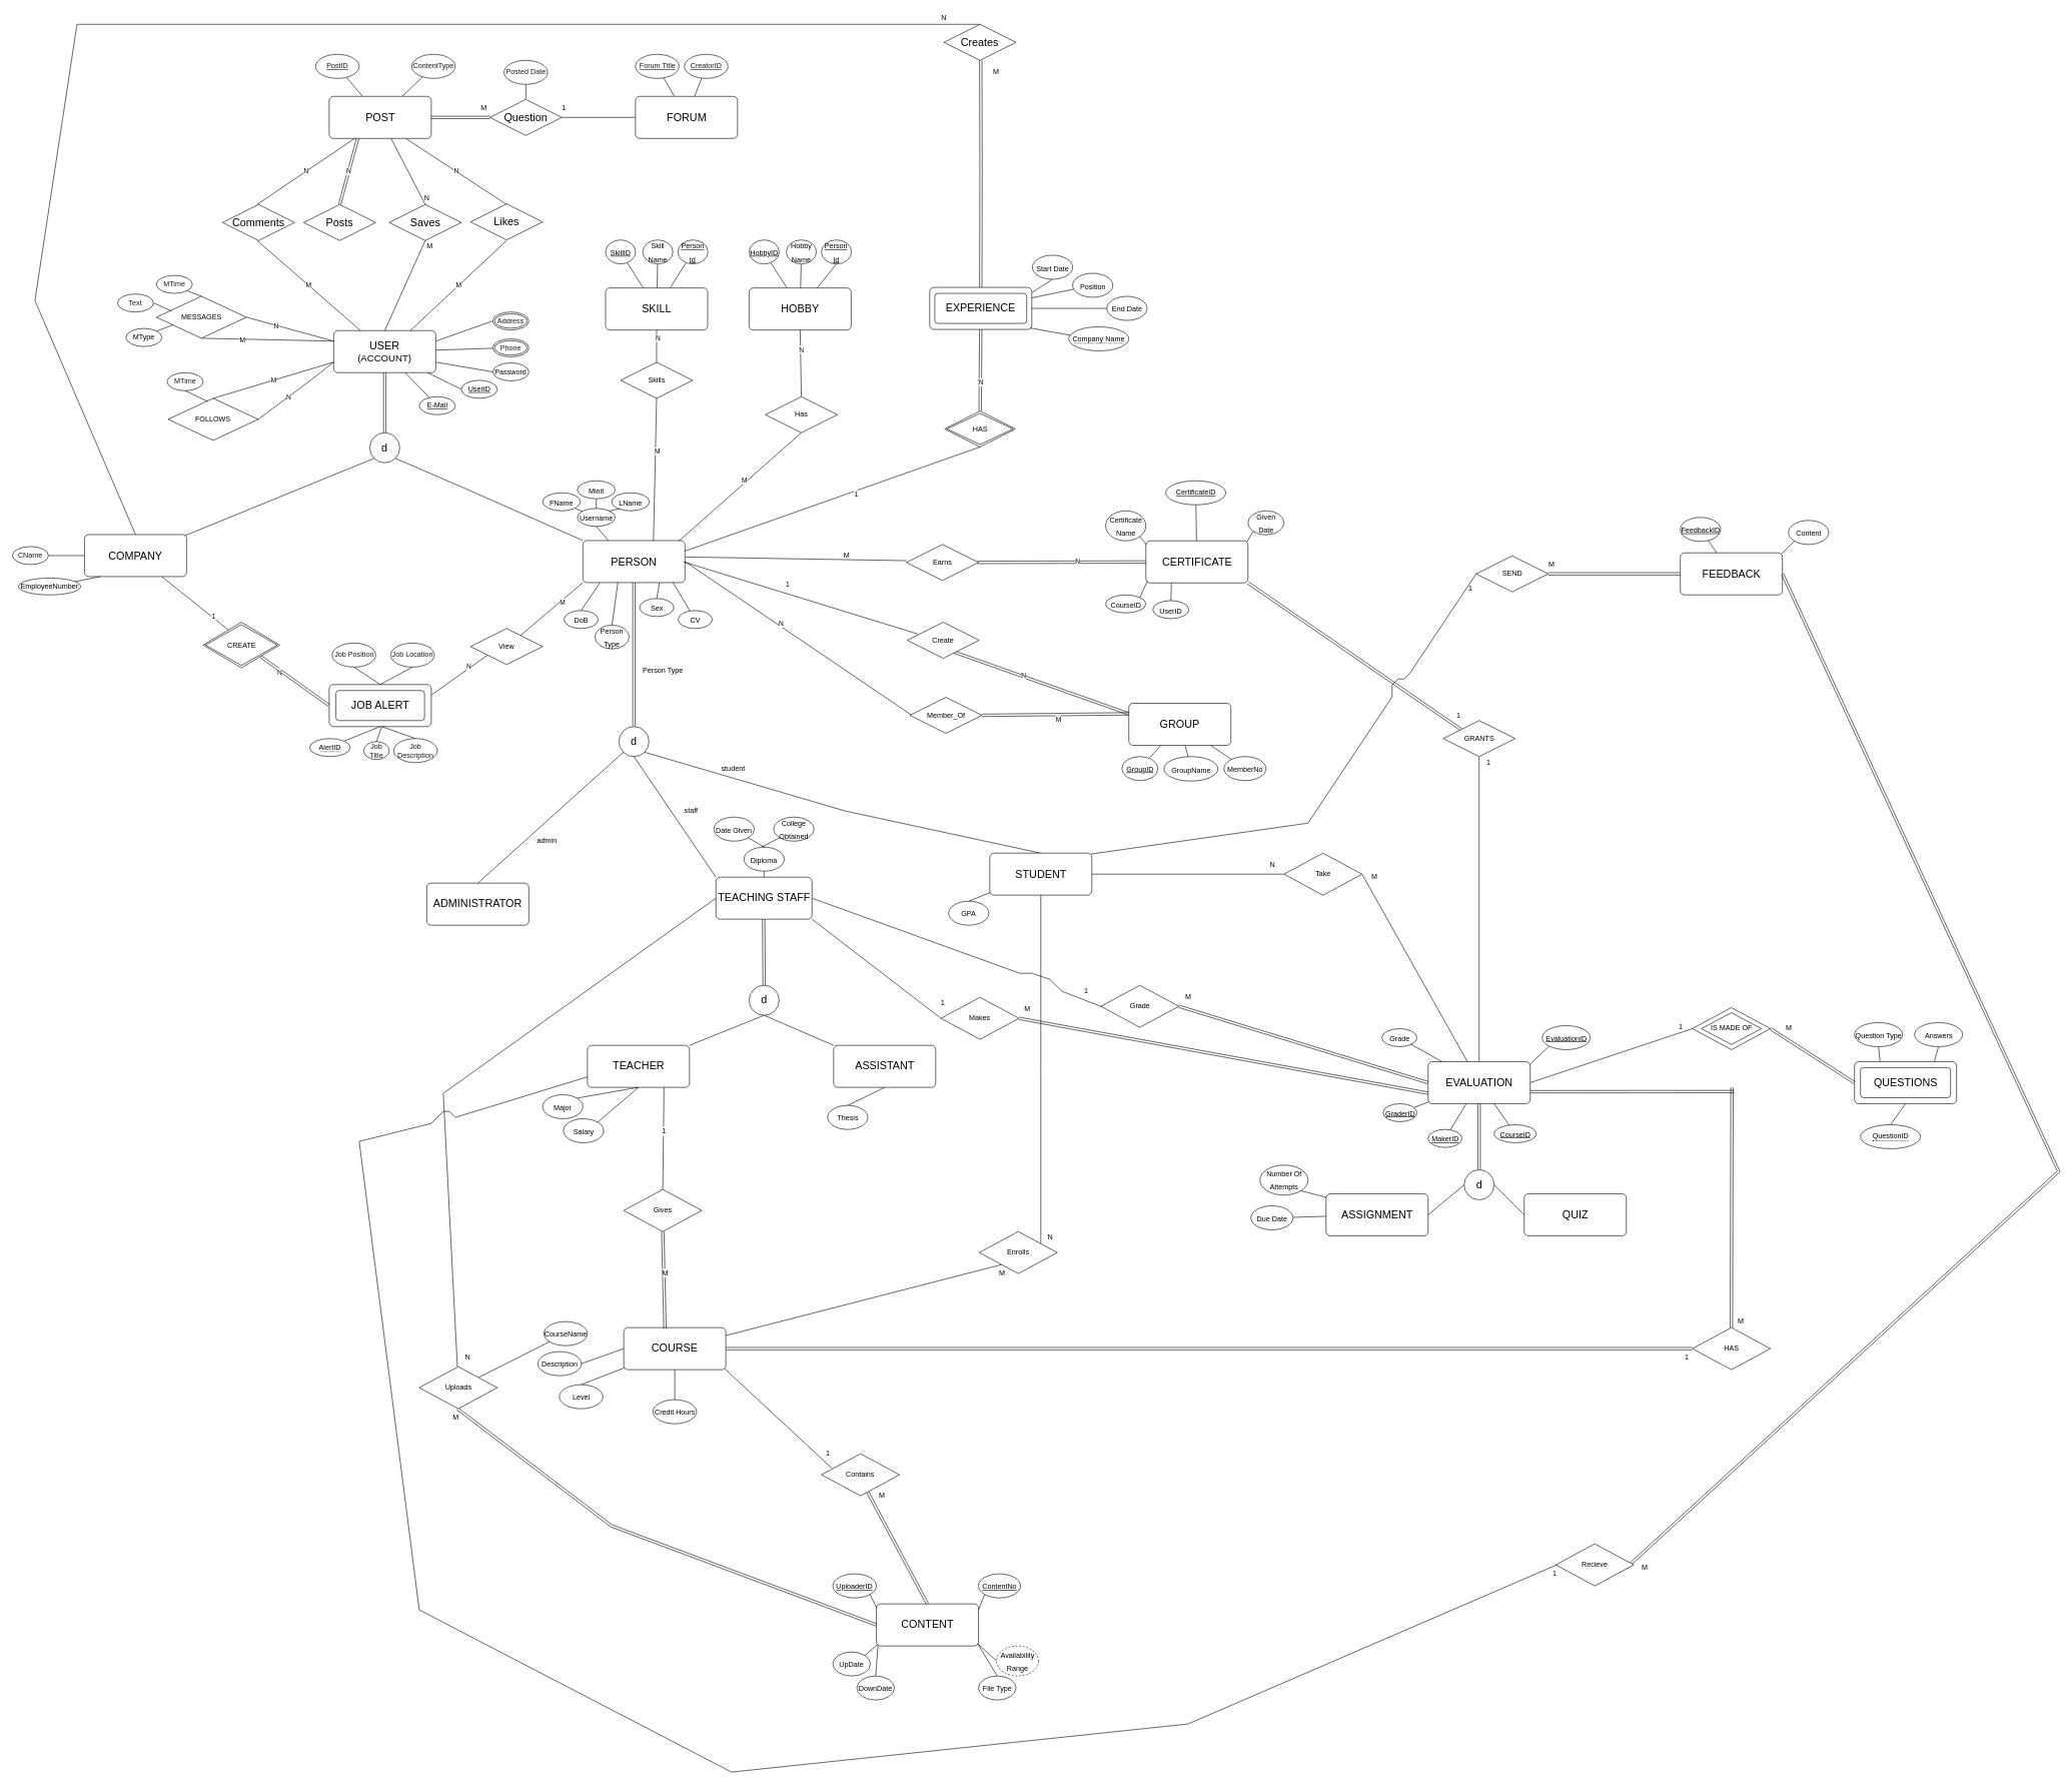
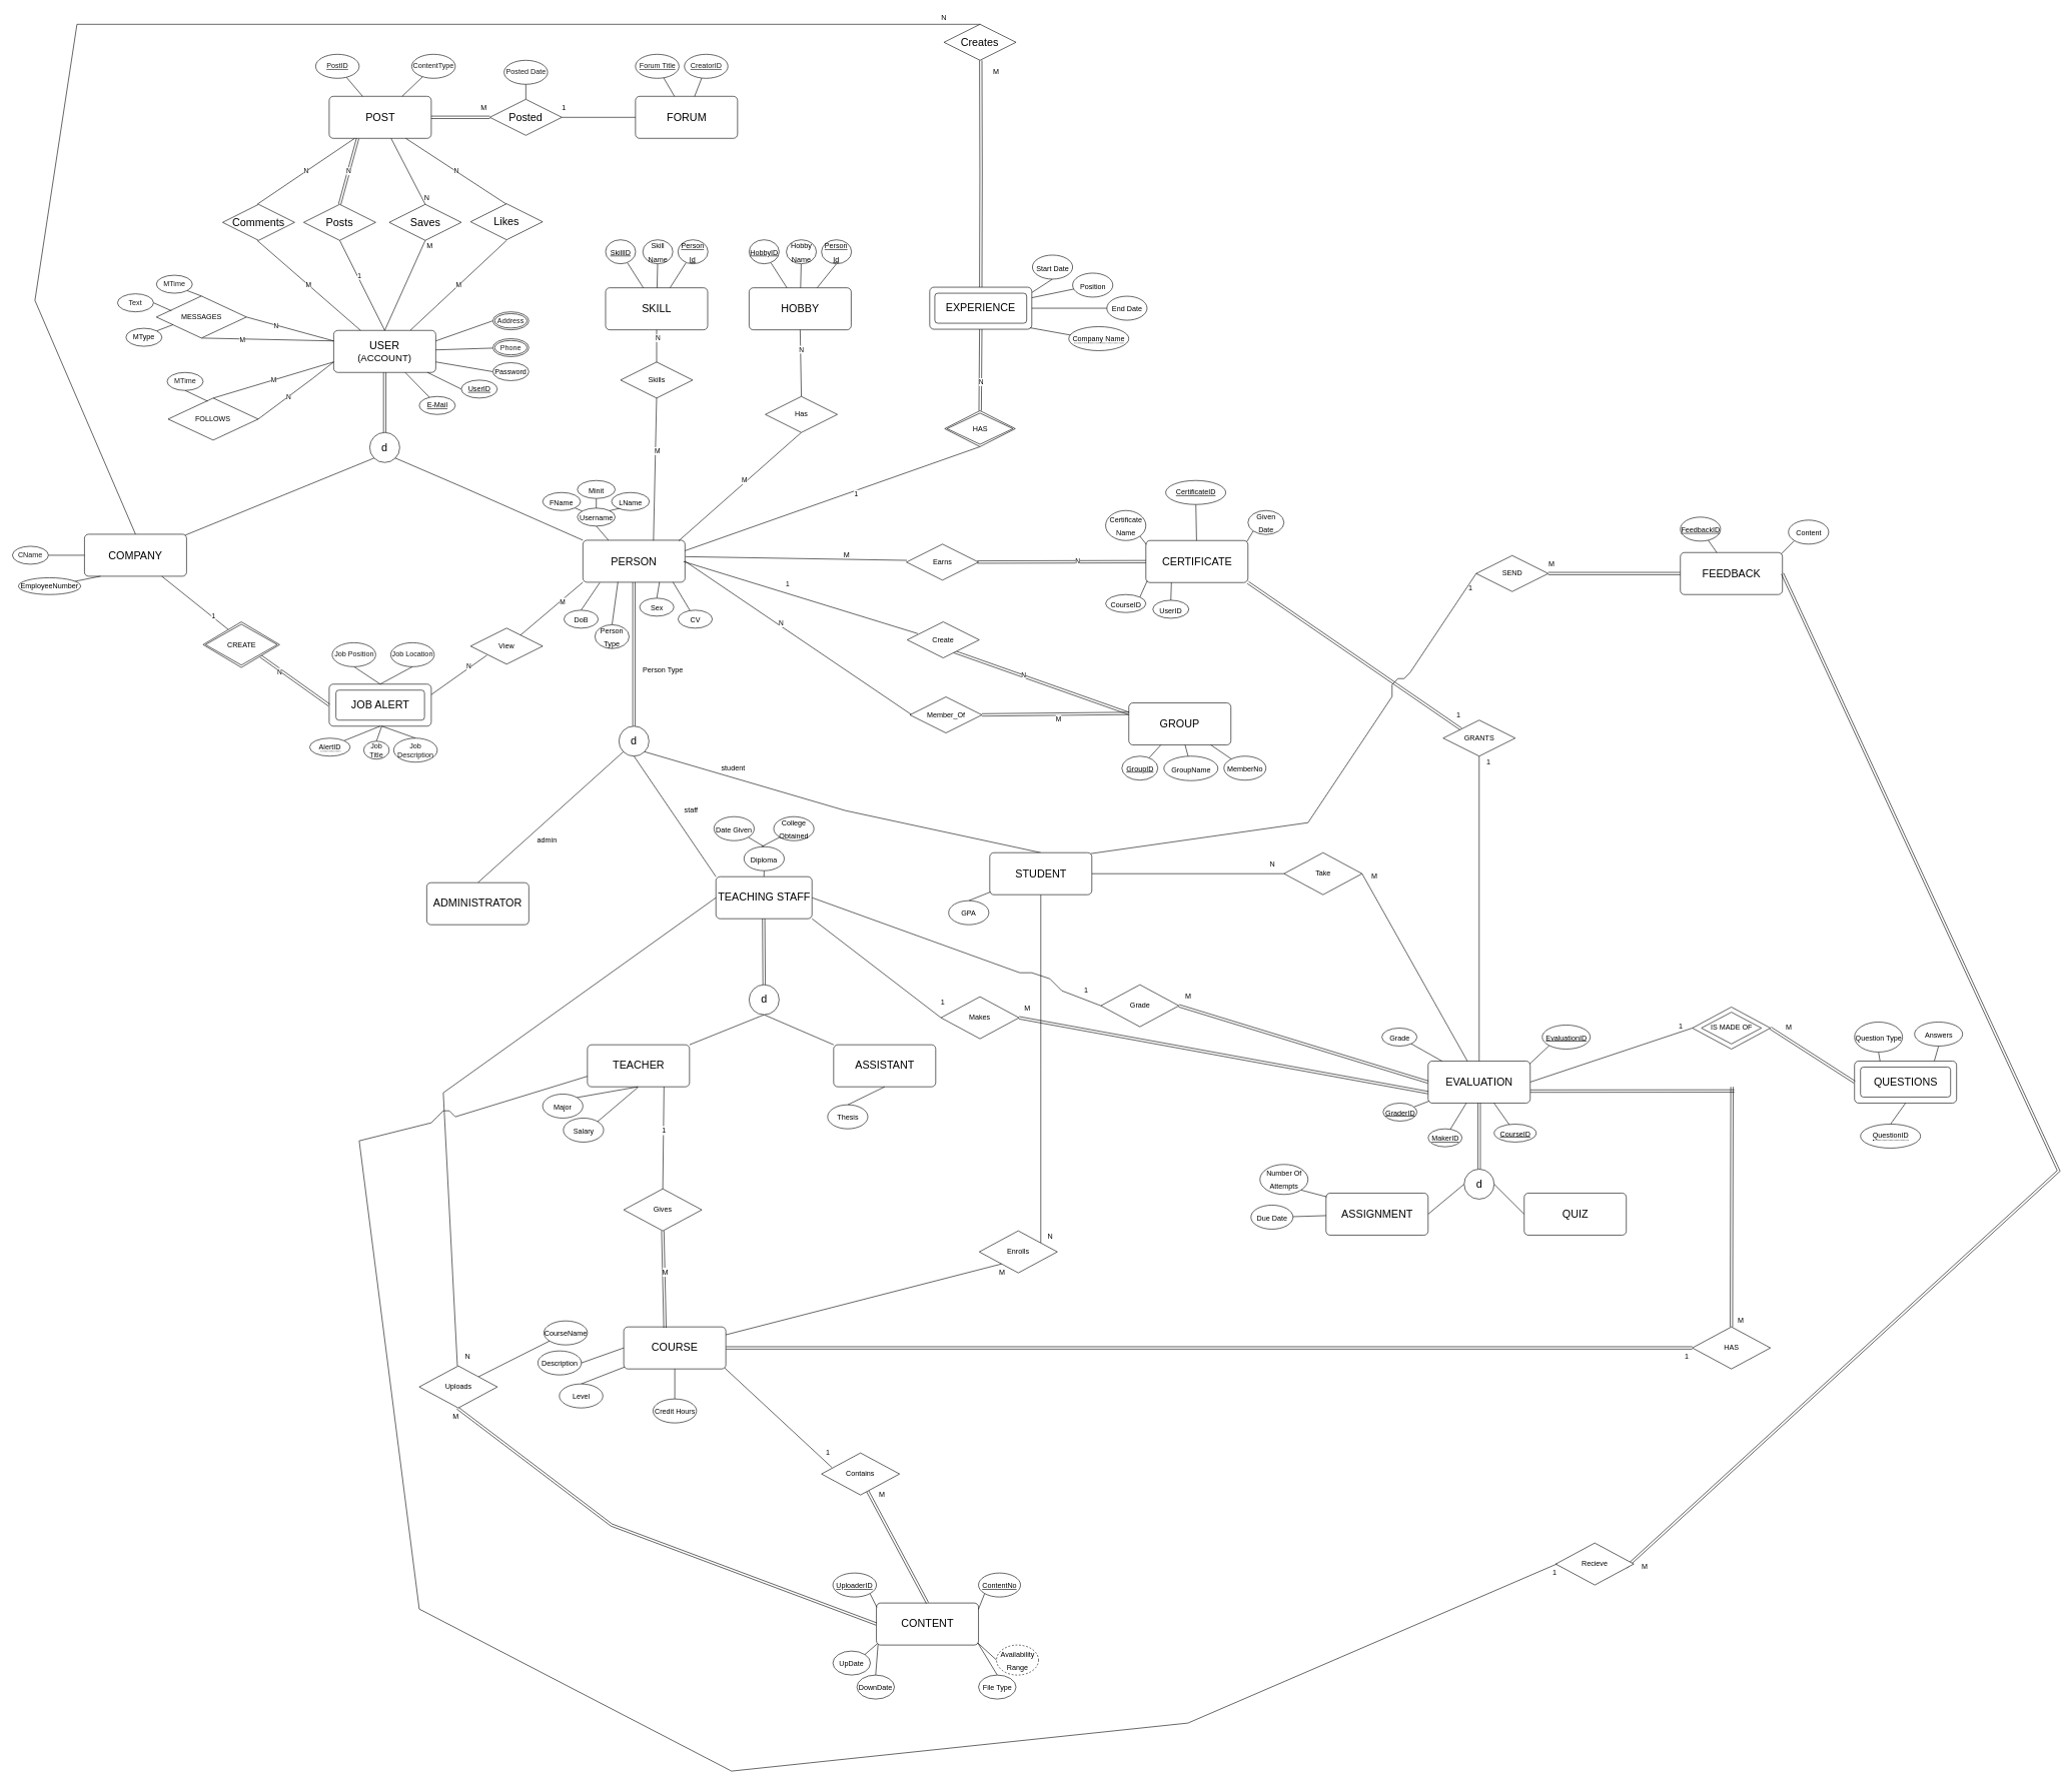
- <mxCell id="292" value="Question" style="shape=rhombus;perimeter=rhombusPerimeter;whiteSpace=wrap;html=1;align=center;fontSize=18;" parent="1" vertex="1"><mxGeometry x="815" y="165" width="120" height="60" as="geometry" /></mxCell>
+ <mxCell id="292" value="Posted" style="shape=rhombus;perimeter=rhombusPerimeter;whiteSpace=wrap;html=1;align=center;fontSize=18;" parent="1" vertex="1"><mxGeometry x="815" y="165" width="120" height="60" as="geometry" /></mxCell>
+ <mxCell id="214" value="" style="edgeStyle=none;rounded=0;orthogonalLoop=1;jettySize=auto;html=1;fontColor=#000000;endArrow=none;endFill=0;entryX=0.5;entryY=0;entryDx=0;entryDy=0;exitX=0.5;exitY=1;exitDx=0;exitDy=0;" parent="1" source="294" target="2" edge="1"><mxGeometry relative="1" as="geometry"><mxPoint x="594.888" y="399.944" as="sourcePoint" /><mxPoint x="594.34" y="546.71" as="targetPoint" /></mxGeometry></mxCell>
+ <mxCell id="215" value="1" style="edgeLabel;html=1;align=center;verticalAlign=middle;resizable=0;points=[];fontColor=#000000;" parent="214" vertex="1" connectable="0"><mxGeometry x="-0.19" y="2" relative="1" as="geometry"><mxPoint y="-1" as="offset" /></mxGeometry></mxCell>
- <mxCell id="142" value="&lt;font style=&quot;font-size: 12px&quot;&gt;Question Type&lt;br&gt;&lt;/font&gt;" style="ellipse;whiteSpace=wrap;html=1;align=center;fontSize=18;" parent="1" vertex="1"><mxGeometry x="3087.5" y="1702.17" width="80" height="40" as="geometry" /></mxCell>
+ <mxCell id="142" value="&lt;font style=&quot;font-size: 12px&quot;&gt;Question Type&lt;br&gt;&lt;/font&gt;" style="ellipse;whiteSpace=wrap;html=1;align=center;fontSize=18;" parent="1" vertex="1"><mxGeometry x="3087.5" y="1702.17" width="80" height="50" as="geometry" /></mxCell>
